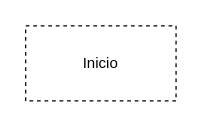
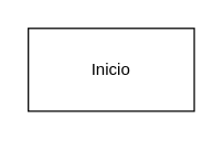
- <mxCell id="2" value="Inicio" style="whiteSpace=wrap;html=1;dashed=1;" vertex="1" parent="1"><mxGeometry x="20" y="20" width="120" height="60" as="geometry" /></mxCell>
+ <mxCell id="2" value="Inicio" style="whiteSpace=wrap;html=1;" vertex="1" parent="1"><mxGeometry x="20" y="20" width="120" height="60" as="geometry" /></mxCell>
